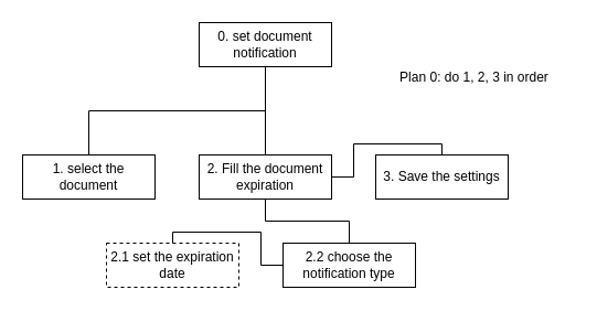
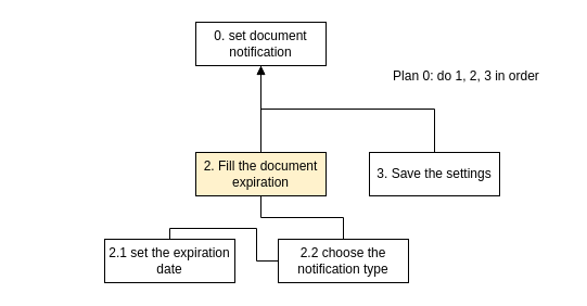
- <mxCell id="6" value="" style="endArrow=none;html=1;rounded=0;exitX=0.5;exitY=0;exitDx=0;exitDy=0;entryX=0.5;entryY=1;entryDx=0;entryDy=0;edgeStyle=orthogonalEdgeStyle;" parent="1" source="3" target="2" edge="1"><mxGeometry width="50" height="50" relative="1" as="geometry"><mxPoint x="-300" y="130" as="sourcePoint" /><mxPoint x="-250" y="80" as="targetPoint" /></mxGeometry></mxCell>
- <mxCell id="7" value="" style="endArrow=none;html=1;rounded=0;entryX=0.5;entryY=1;entryDx=0;entryDy=0;exitX=0.5;exitY=0;exitDx=0;exitDy=0;edgeStyle=orthogonalEdgeStyle;" parent="1" source="4" target="2" edge="1"><mxGeometry width="50" height="50" relative="1" as="geometry"><mxPoint x="150" y="170" as="sourcePoint" /><mxPoint x="200" y="120" as="targetPoint" /></mxGeometry></mxCell>
+ <mxCell id="7" value="" style="endArrow=block;html=1;rounded=0;entryX=0.5;entryY=1;entryDx=0;entryDy=0;exitX=0.5;exitY=0;exitDx=0;exitDy=0;edgeStyle=orthogonalEdgeStyle;" parent="1" source="4" target="2" edge="1"><mxGeometry width="50" height="50" relative="1" as="geometry"><mxPoint x="150" y="170" as="sourcePoint" /><mxPoint x="200" y="120" as="targetPoint" /></mxGeometry></mxCell>
- <mxCell id="8" value="" style="endArrow=none;html=1;rounded=0;exitX=0.5;exitY=0;exitDx=0;exitDy=0;edgeStyle=orthogonalEdgeStyle;" parent="1" source="5" target="4" edge="1"><mxGeometry width="50" height="50" relative="1" as="geometry"><mxPoint x="590" y="200" as="sourcePoint" /><mxPoint x="640" y="150" as="targetPoint" /></mxGeometry></mxCell>
+ <mxCell id="8" value="" style="endArrow=none;html=1;rounded=0;entryX=0.5;entryY=1;entryDx=0;entryDy=0;exitX=0.5;exitY=0;exitDx=0;exitDy=0;edgeStyle=orthogonalEdgeStyle;" parent="1" source="5" target="2" edge="1"><mxGeometry width="50" height="50" relative="1" as="geometry"><mxPoint x="590" y="200" as="sourcePoint" /><mxPoint x="640" y="150" as="targetPoint" /></mxGeometry></mxCell>
- <mxCell id="3" value="1. select the document" style="rounded=0;whiteSpace=wrap;html=1;" parent="1" vertex="1"><mxGeometry x="20" y="140" width="120" height="40" as="geometry" /></mxCell>
- <mxCell id="4" value="2. Fill the document expiration" style="rounded=0;whiteSpace=wrap;html=1;" parent="1" vertex="1"><mxGeometry x="180" y="140" width="120" height="40" as="geometry" /></mxCell>
+ <mxCell id="4" value="2. Fill the document expiration" style="rounded=0;whiteSpace=wrap;html=1;fillColor=#fff2cc;" parent="1" vertex="1"><mxGeometry x="180" y="140" width="120" height="40" as="geometry" /></mxCell>
- <mxCell id="10" value="2.1 set the expiration date" style="rounded=0;whiteSpace=wrap;html=1;dashed=1;" vertex="1" parent="1"><mxGeometry x="96" y="220" width="120" height="40" as="geometry" /></mxCell>
+ <mxCell id="10" value="2.1 set the expiration date" style="rounded=0;whiteSpace=wrap;html=1;" vertex="1" parent="1"><mxGeometry x="96" y="220" width="120" height="40" as="geometry" /></mxCell>
